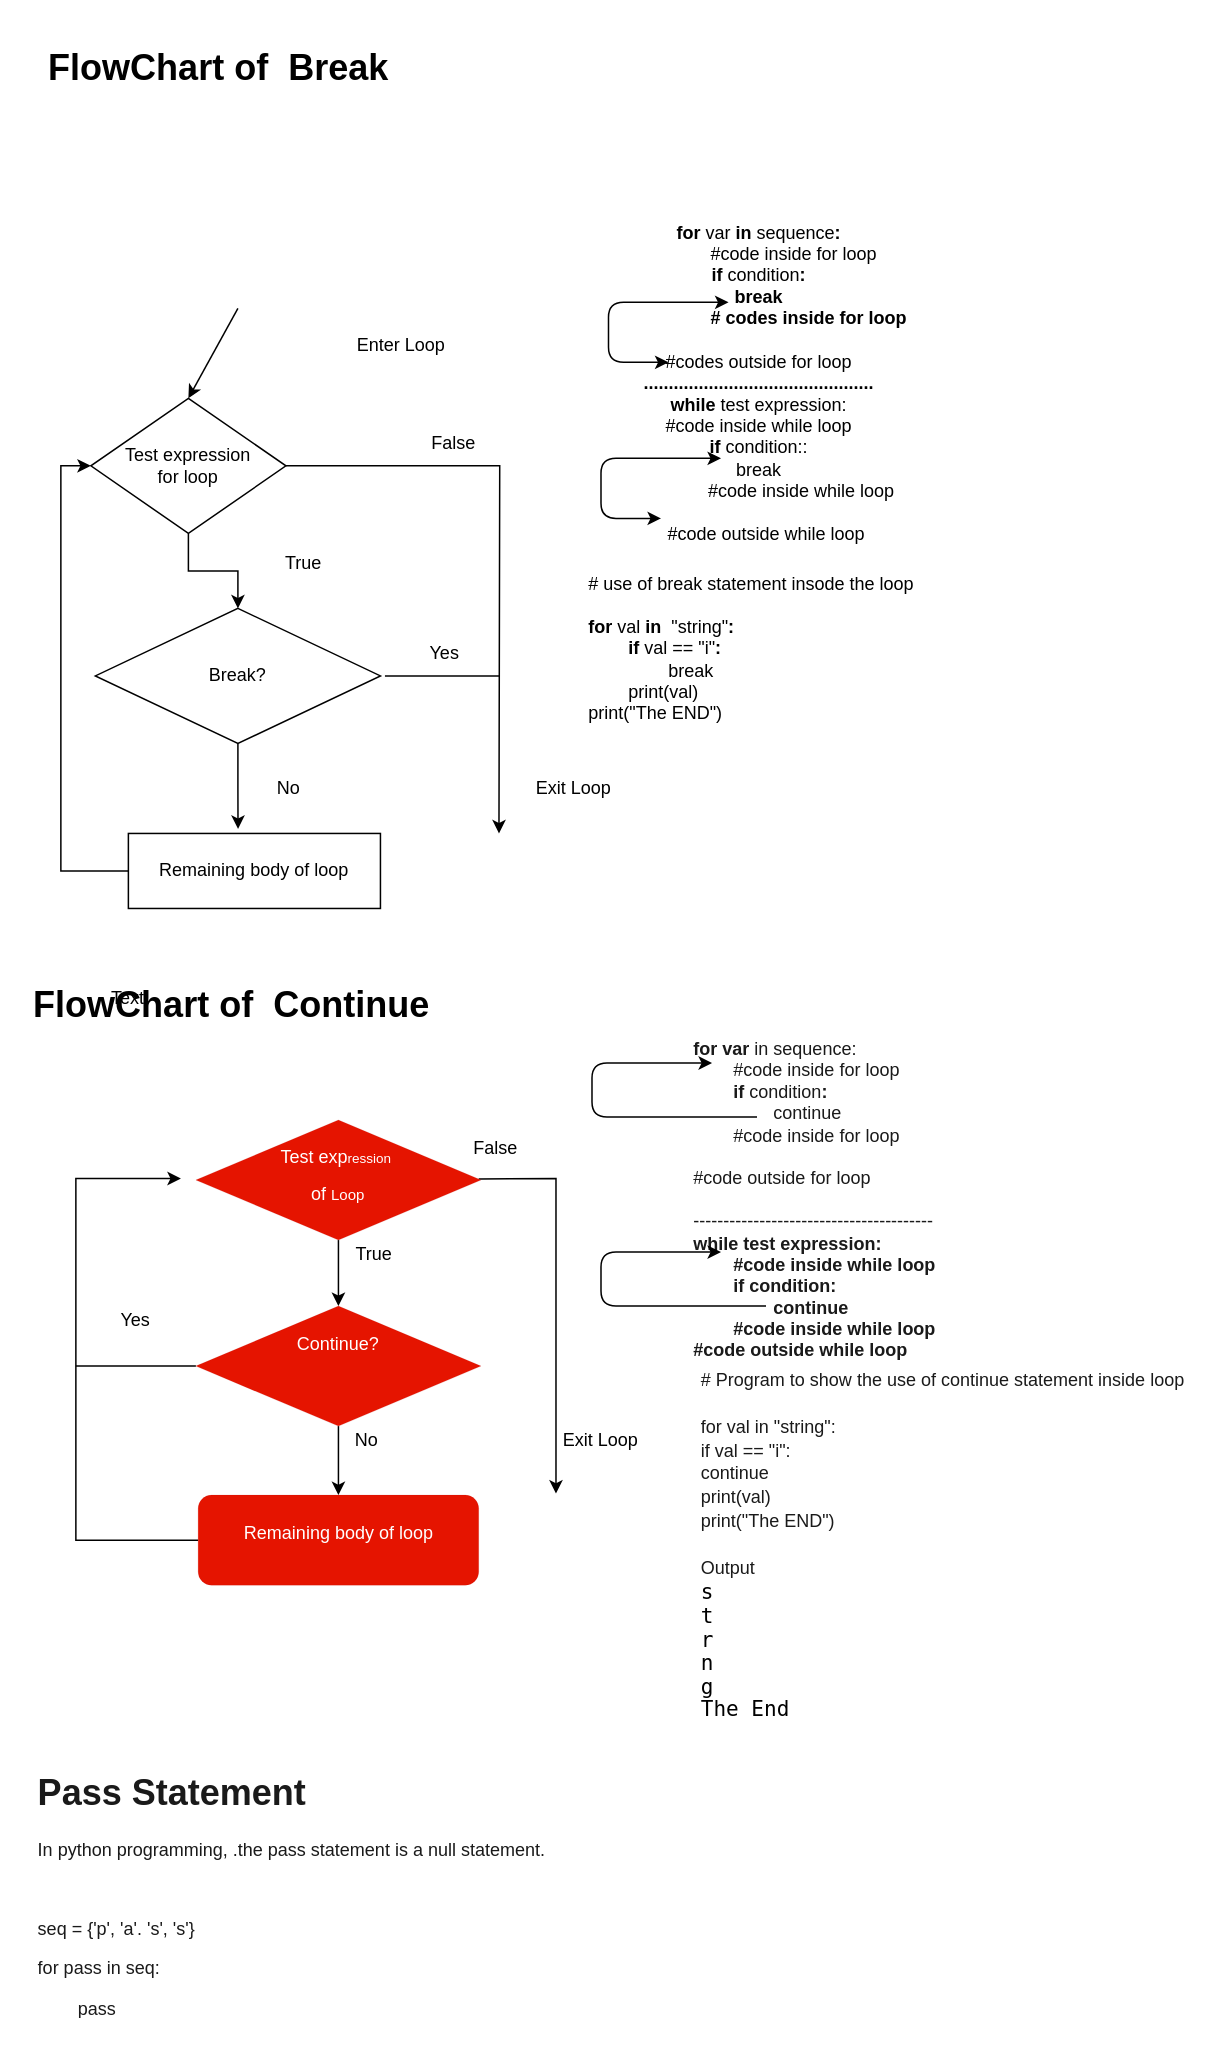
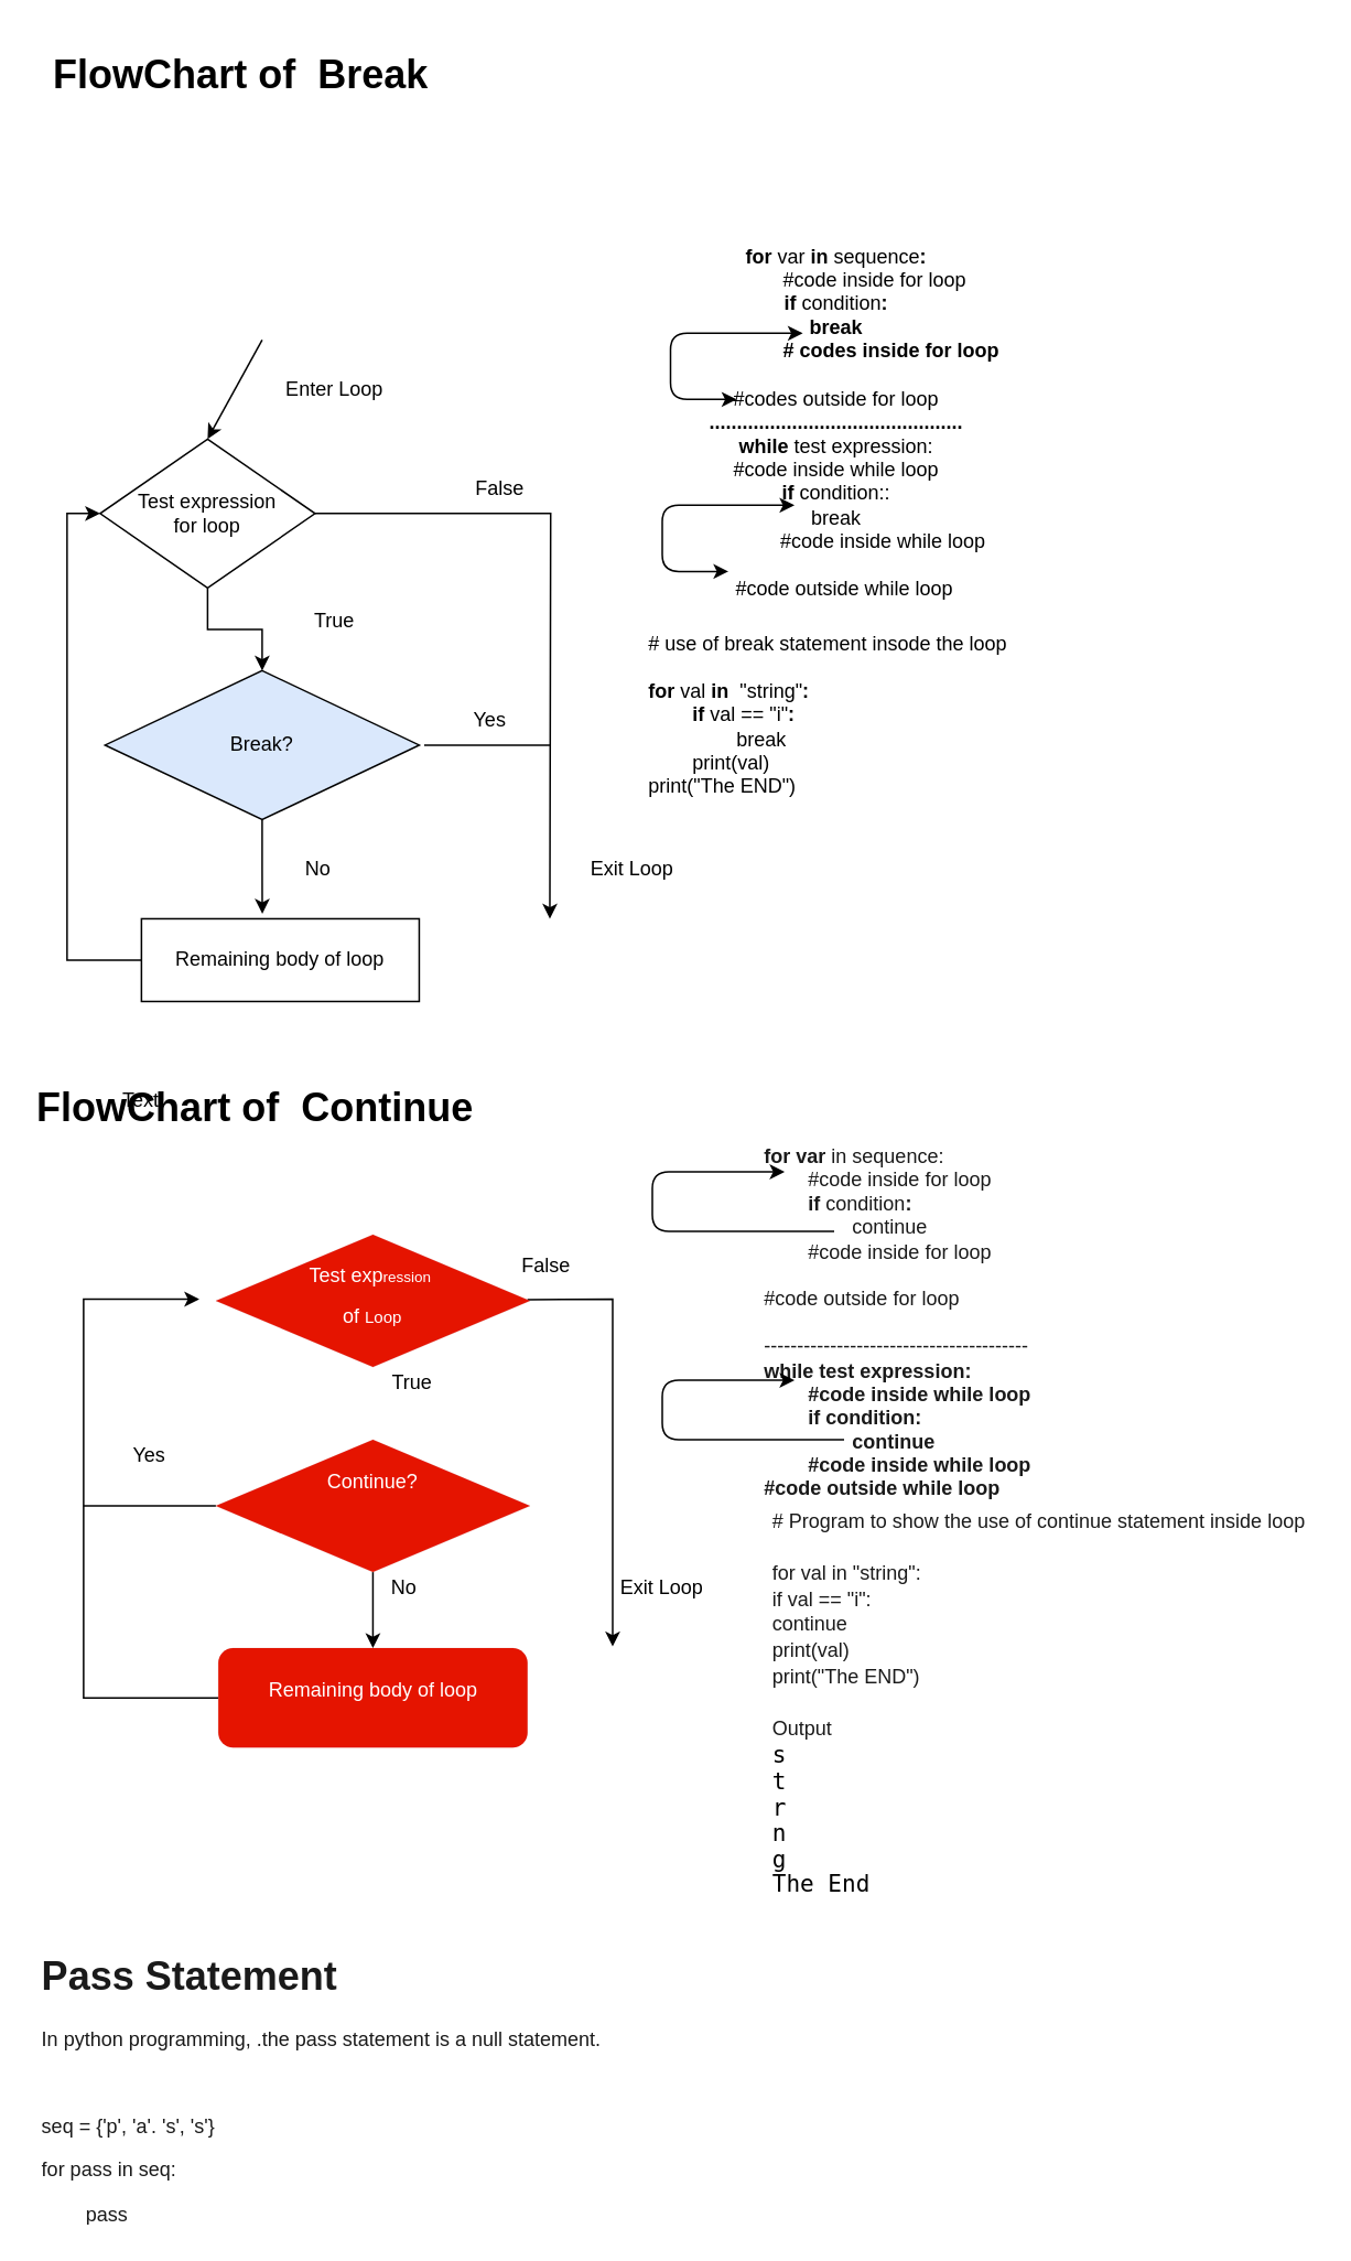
- <mxCell id="10" value="Enter Loop" style="text;html=1;strokeColor=none;fillColor=none;align=center;verticalAlign=middle;whiteSpace=wrap;rounded=0;" vertex="1" parent="1"><mxGeometry x="227" y="220" width="80" height="20" as="geometry" /></mxCell>
+ <mxCell id="10" value="Enter Loop" style="text;html=1;strokeColor=none;fillColor=none;align=center;verticalAlign=middle;whiteSpace=wrap;rounded=0;" vertex="1" parent="1"><mxGeometry x="162" y="225" width="80" height="20" as="geometry" /></mxCell>
- <mxCell id="8" value="Break?" style="rhombus;whiteSpace=wrap;html=1;" vertex="1" parent="1"><mxGeometry x="63" y="405" width="190" height="90" as="geometry" /></mxCell>
+ <mxCell id="8" value="Break?" style="rhombus;whiteSpace=wrap;html=1;fillColor=#dae8fc;" vertex="1" parent="1"><mxGeometry x="63" y="405" width="190" height="90" as="geometry" /></mxCell>
- <mxCell id="23" style="edgeStyle=orthogonalEdgeStyle;rounded=0;orthogonalLoop=1;jettySize=auto;html=1;exitX=0.5;exitY=1;exitDx=0;exitDy=0;entryX=0.5;entryY=0;entryDx=0;entryDy=0;" edge="1" parent="1" source="36" target="28"><mxGeometry relative="1" as="geometry" /></mxCell>
